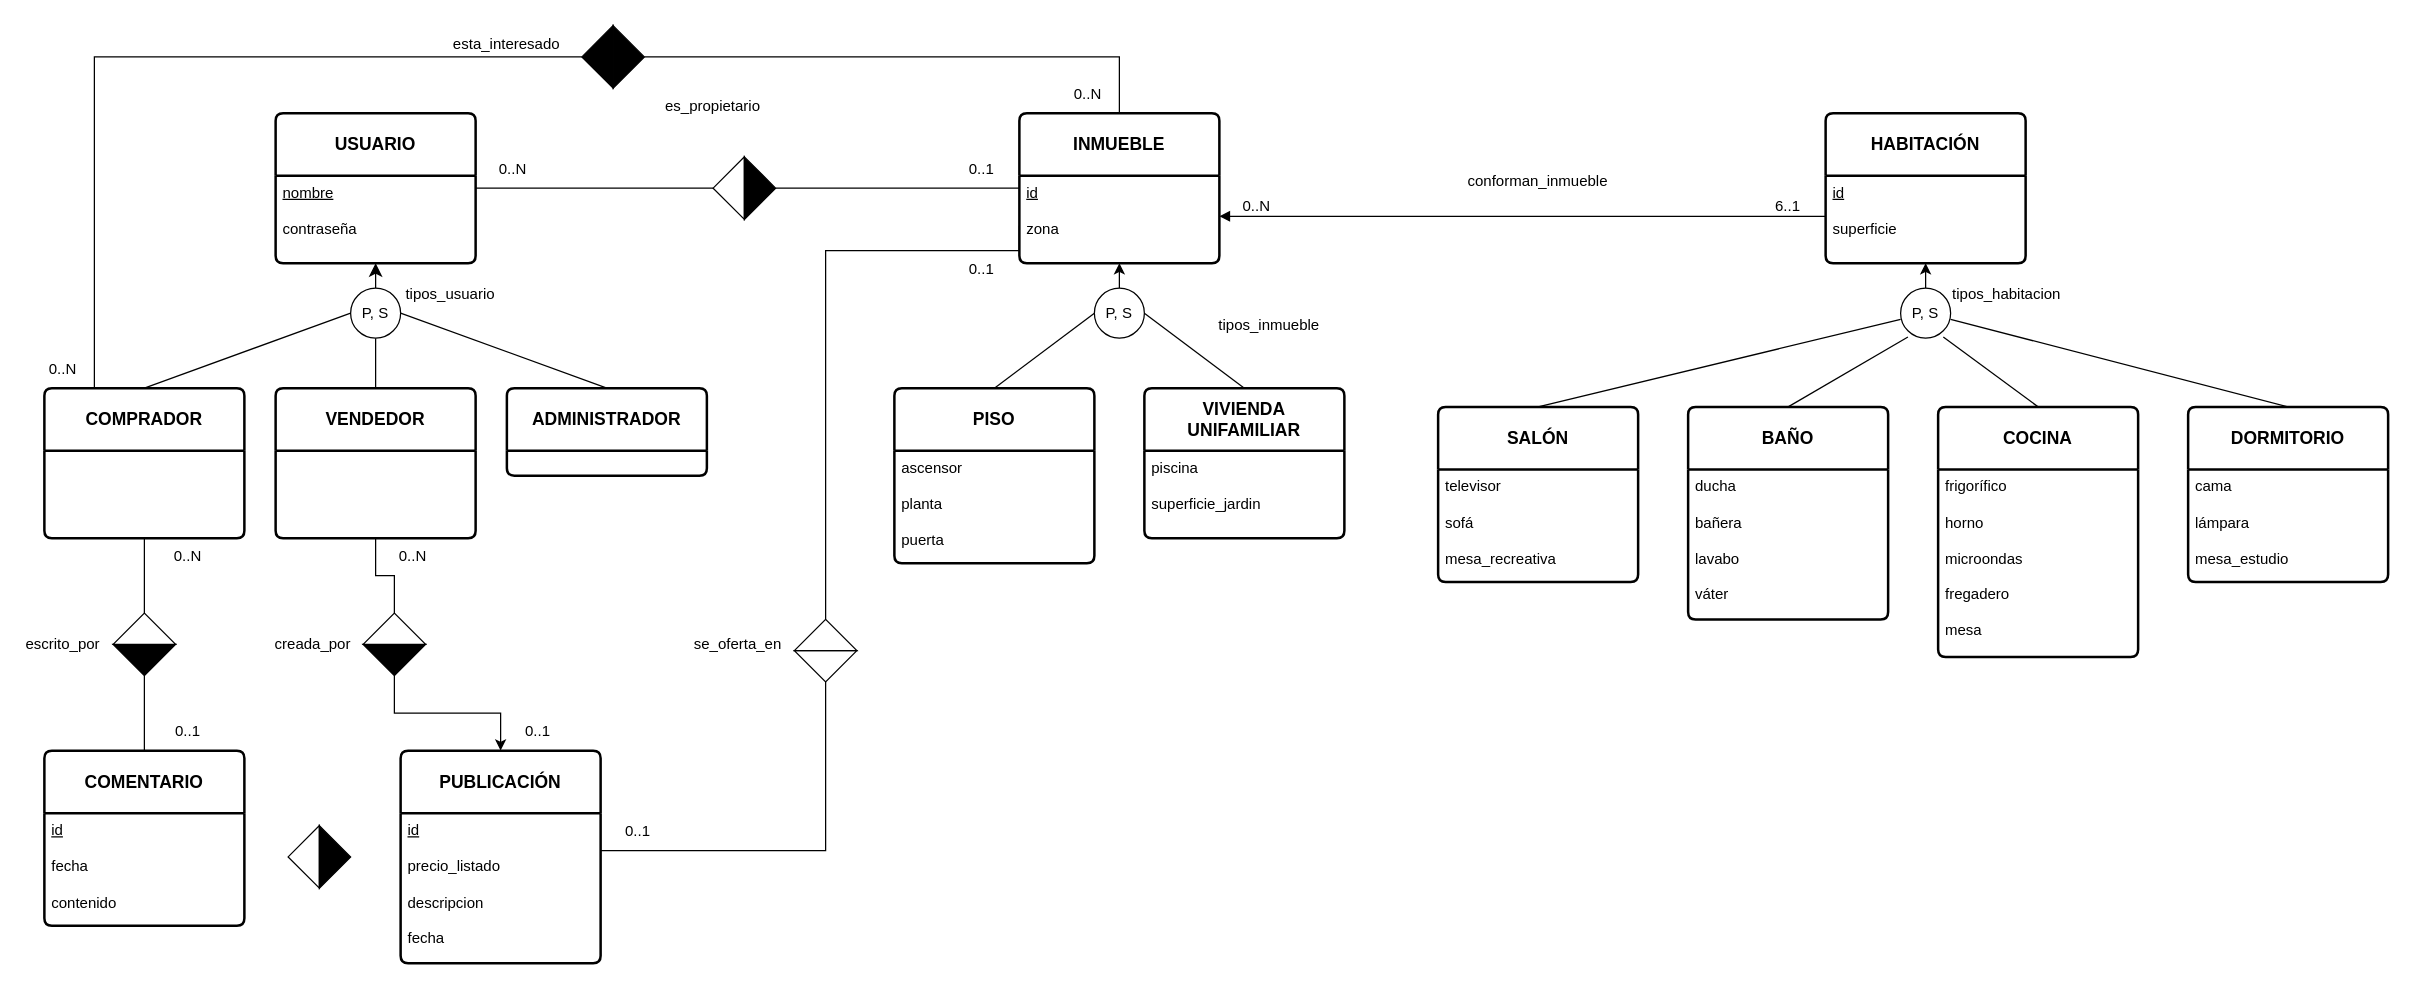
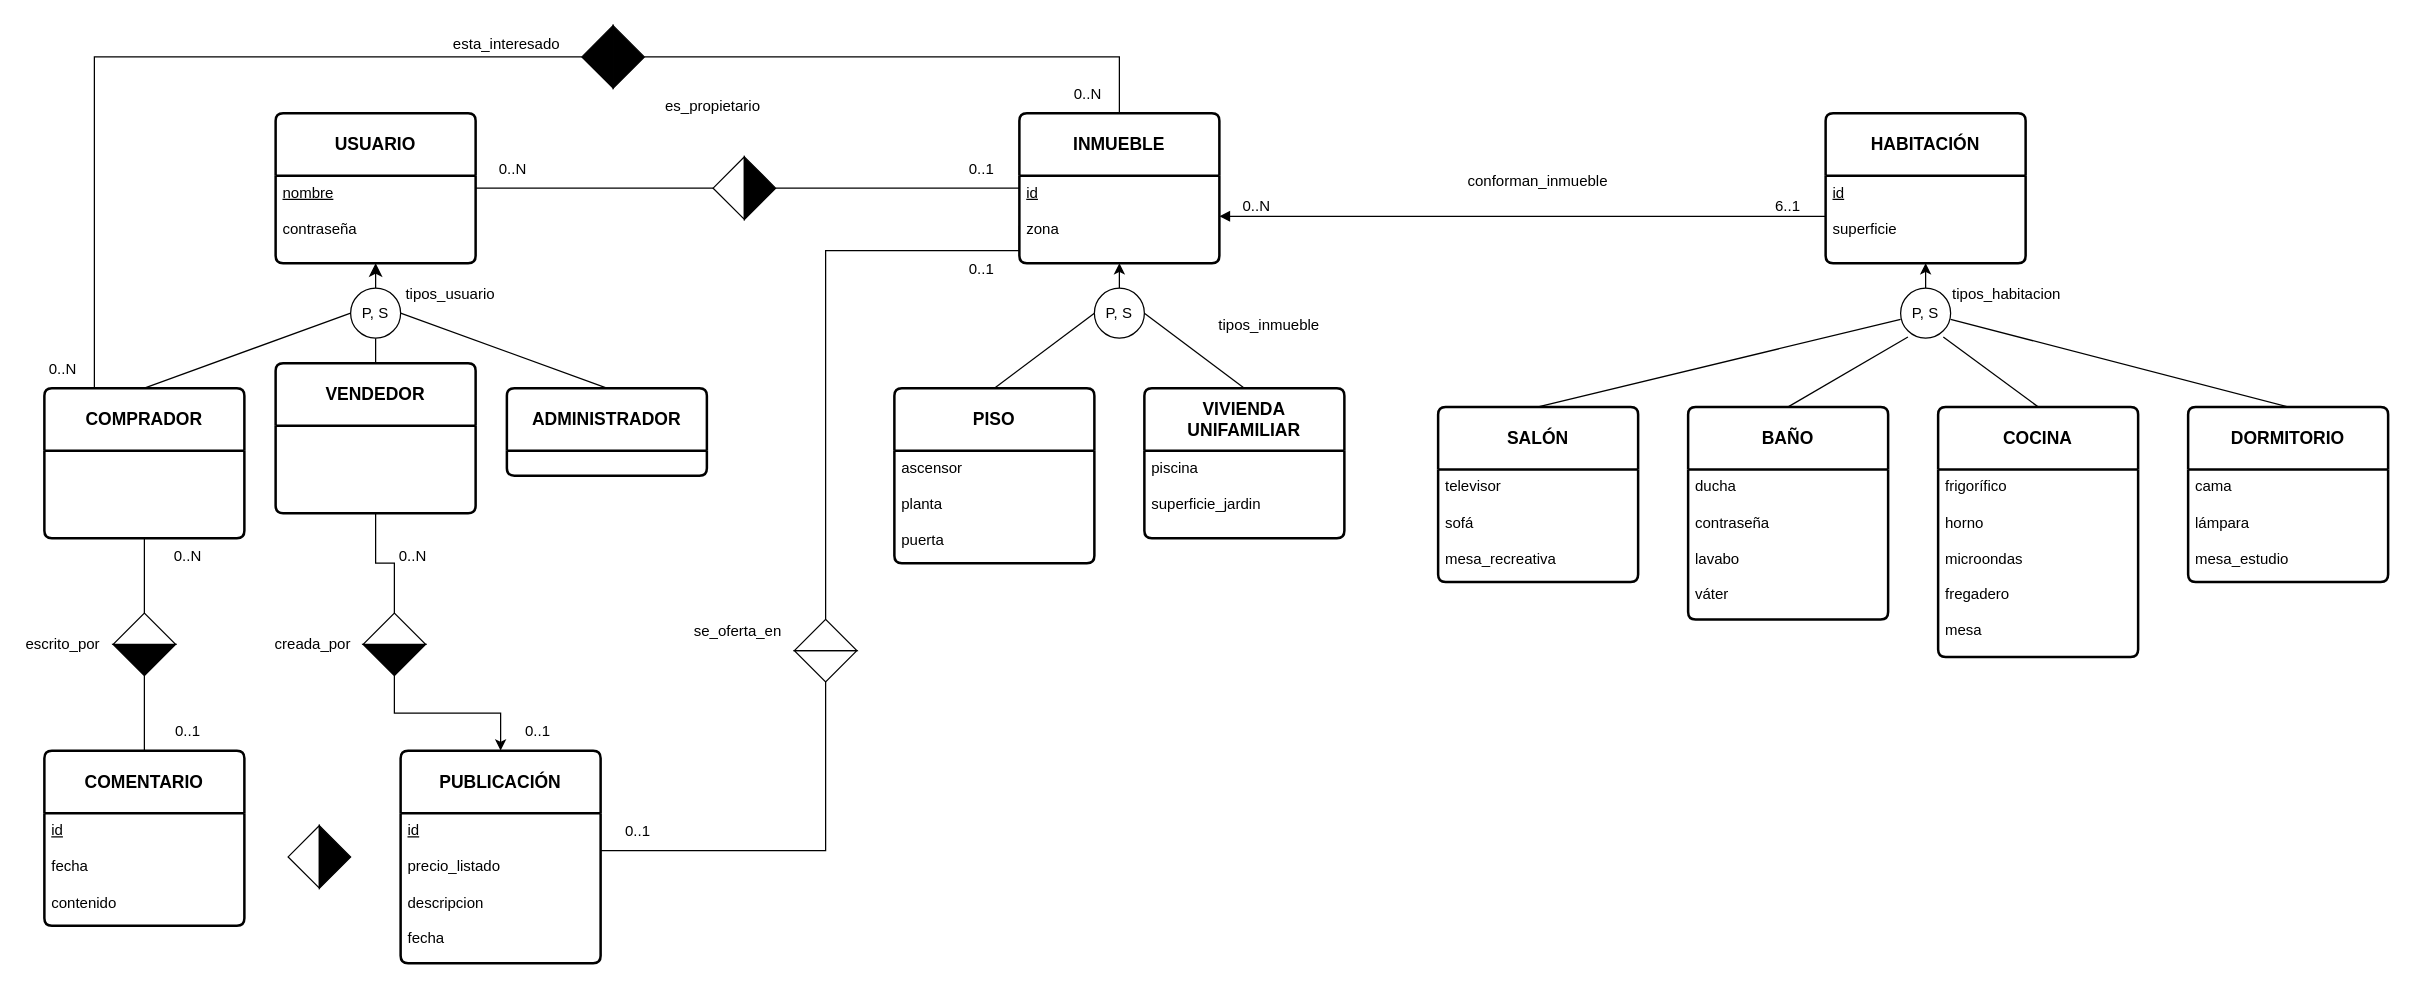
- <mxCell id="9" value="&lt;b&gt;VENDEDOR&lt;/b&gt;" style="swimlane;childLayout=stackLayout;horizontal=1;startSize=50;horizontalStack=0;rounded=1;fontSize=14;fontStyle=0;strokeWidth=2;resizeParent=0;resizeLast=1;shadow=0;dashed=0;align=center;arcSize=4;whiteSpace=wrap;html=1;" parent="1" vertex="1"><mxGeometry x="220" y="310" width="160" height="120" as="geometry" /></mxCell>
+ <mxCell id="9" value="&lt;b&gt;VENDEDOR&lt;/b&gt;" style="swimlane;childLayout=stackLayout;horizontal=1;startSize=50;horizontalStack=0;rounded=1;fontSize=14;fontStyle=0;strokeWidth=2;resizeParent=0;resizeLast=1;shadow=0;dashed=0;align=center;arcSize=4;whiteSpace=wrap;html=1;" parent="1" vertex="1"><mxGeometry x="220" y="290" width="160" height="120" as="geometry" /></mxCell>
- <mxCell id="37" value="ducha&lt;div&gt;&lt;br&gt;&lt;/div&gt;&lt;div&gt;bañera&lt;/div&gt;&lt;div&gt;&lt;br&gt;&lt;/div&gt;&lt;div&gt;lavabo&lt;/div&gt;&lt;div&gt;&lt;br&gt;&lt;/div&gt;&lt;div&gt;váter&lt;/div&gt;" style="align=left;strokeColor=none;fillColor=none;spacingLeft=4;spacingRight=4;fontSize=12;verticalAlign=top;resizable=0;rotatable=0;part=1;html=1;whiteSpace=wrap;" parent="36" vertex="1"><mxGeometry y="50" width="160" height="120" as="geometry" /></mxCell>
+ <mxCell id="37" value="ducha&lt;div&gt;&lt;br&gt;&lt;/div&gt;&lt;div&gt;contraseña&lt;/div&gt;&lt;div&gt;&lt;br&gt;&lt;/div&gt;&lt;div&gt;lavabo&lt;/div&gt;&lt;div&gt;&lt;br&gt;&lt;/div&gt;&lt;div&gt;váter&lt;/div&gt;" style="align=left;strokeColor=none;fillColor=none;spacingLeft=4;spacingRight=4;fontSize=12;verticalAlign=top;resizable=0;rotatable=0;part=1;html=1;whiteSpace=wrap;" parent="36" vertex="1"><mxGeometry y="50" width="160" height="120" as="geometry" /></mxCell>
- <mxCell id="80" value="se_oferta_en" style="text;html=1;align=center;verticalAlign=middle;whiteSpace=wrap;rounded=0;" vertex="1" parent="1"><mxGeometry x="560" y="500" width="60" height="30" as="geometry" /></mxCell>
+ <mxCell id="80" value="se_oferta_en" style="text;html=1;align=center;verticalAlign=middle;whiteSpace=wrap;rounded=0;" vertex="1" parent="1"><mxGeometry x="560" y="490" width="60" height="30" as="geometry" /></mxCell>
